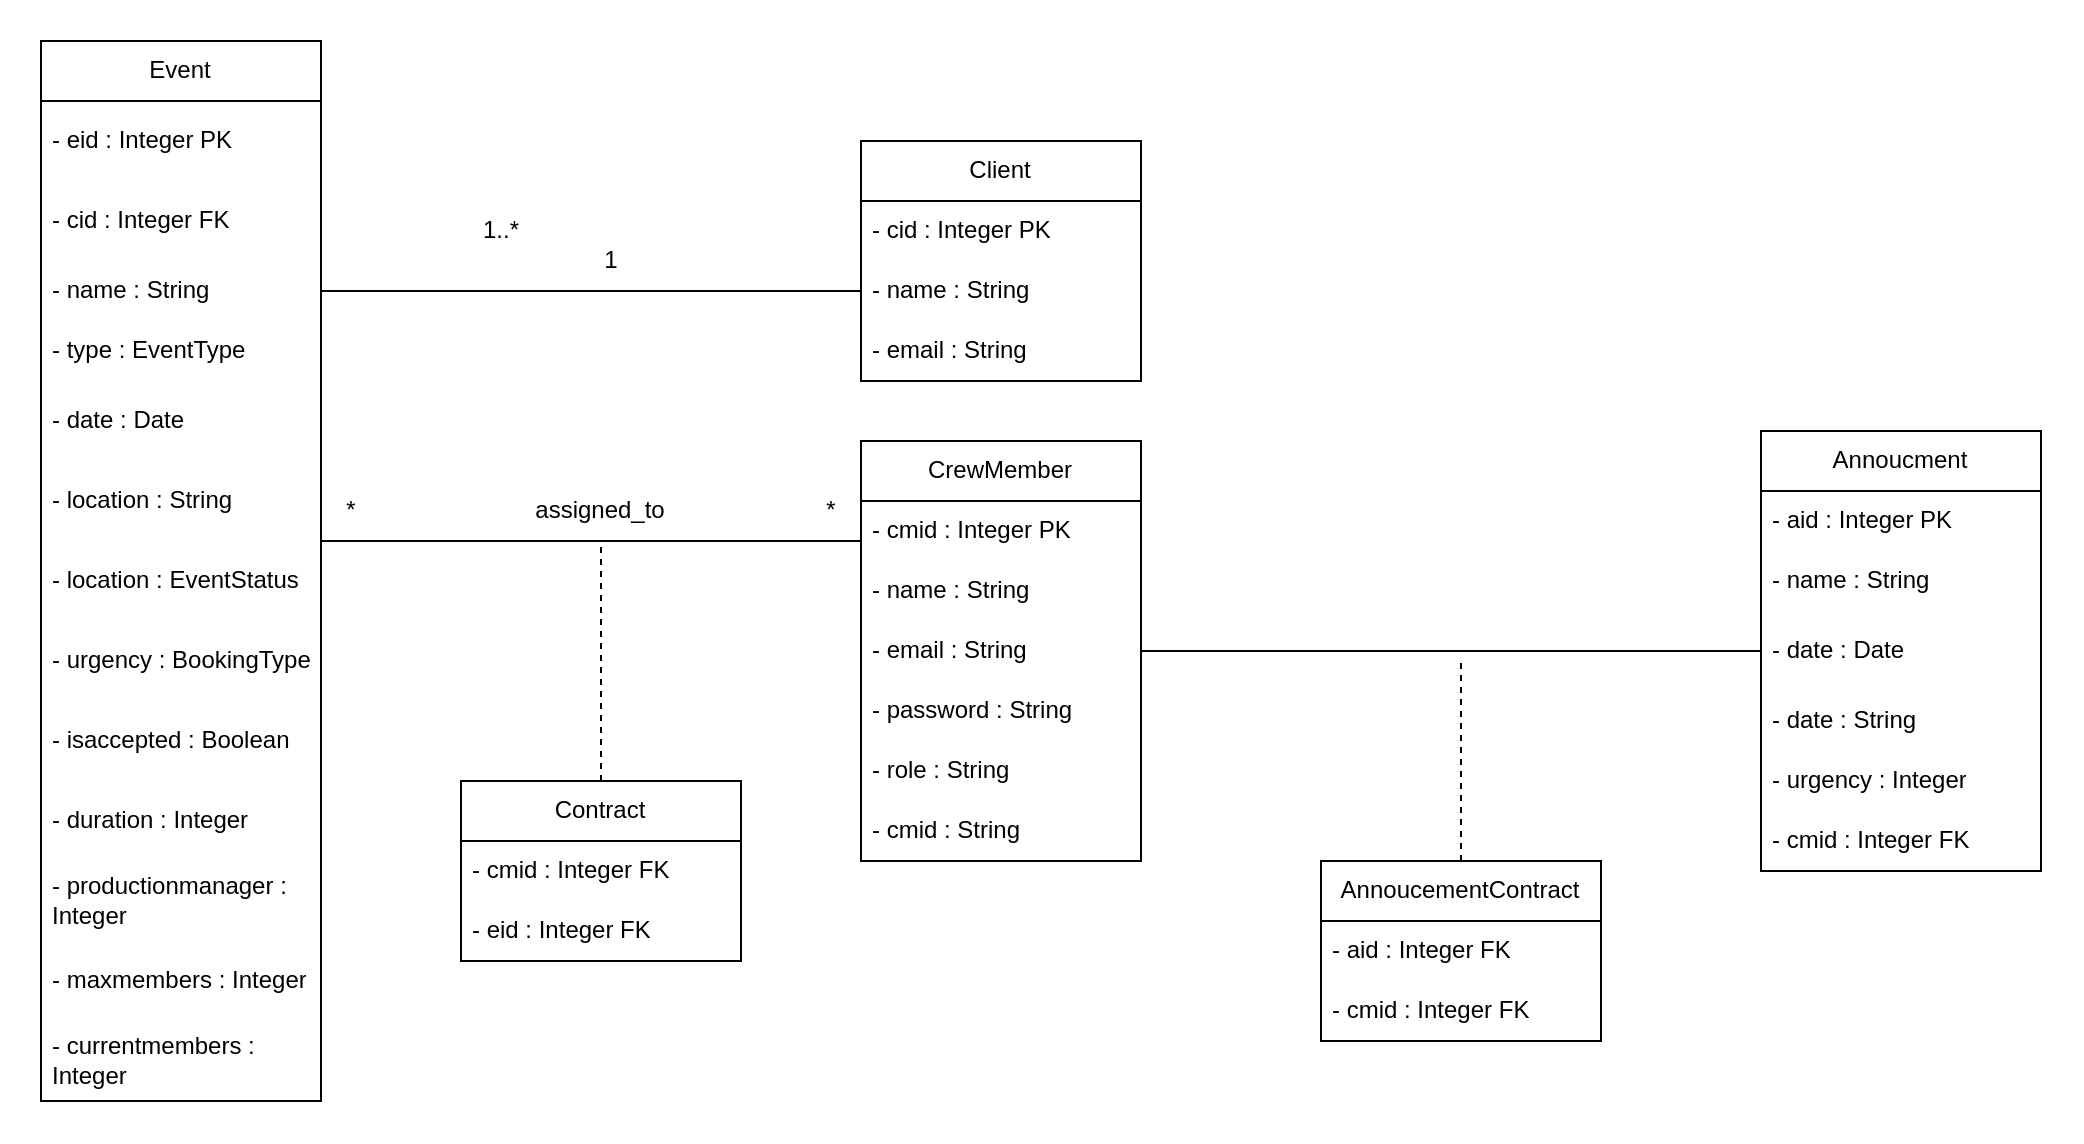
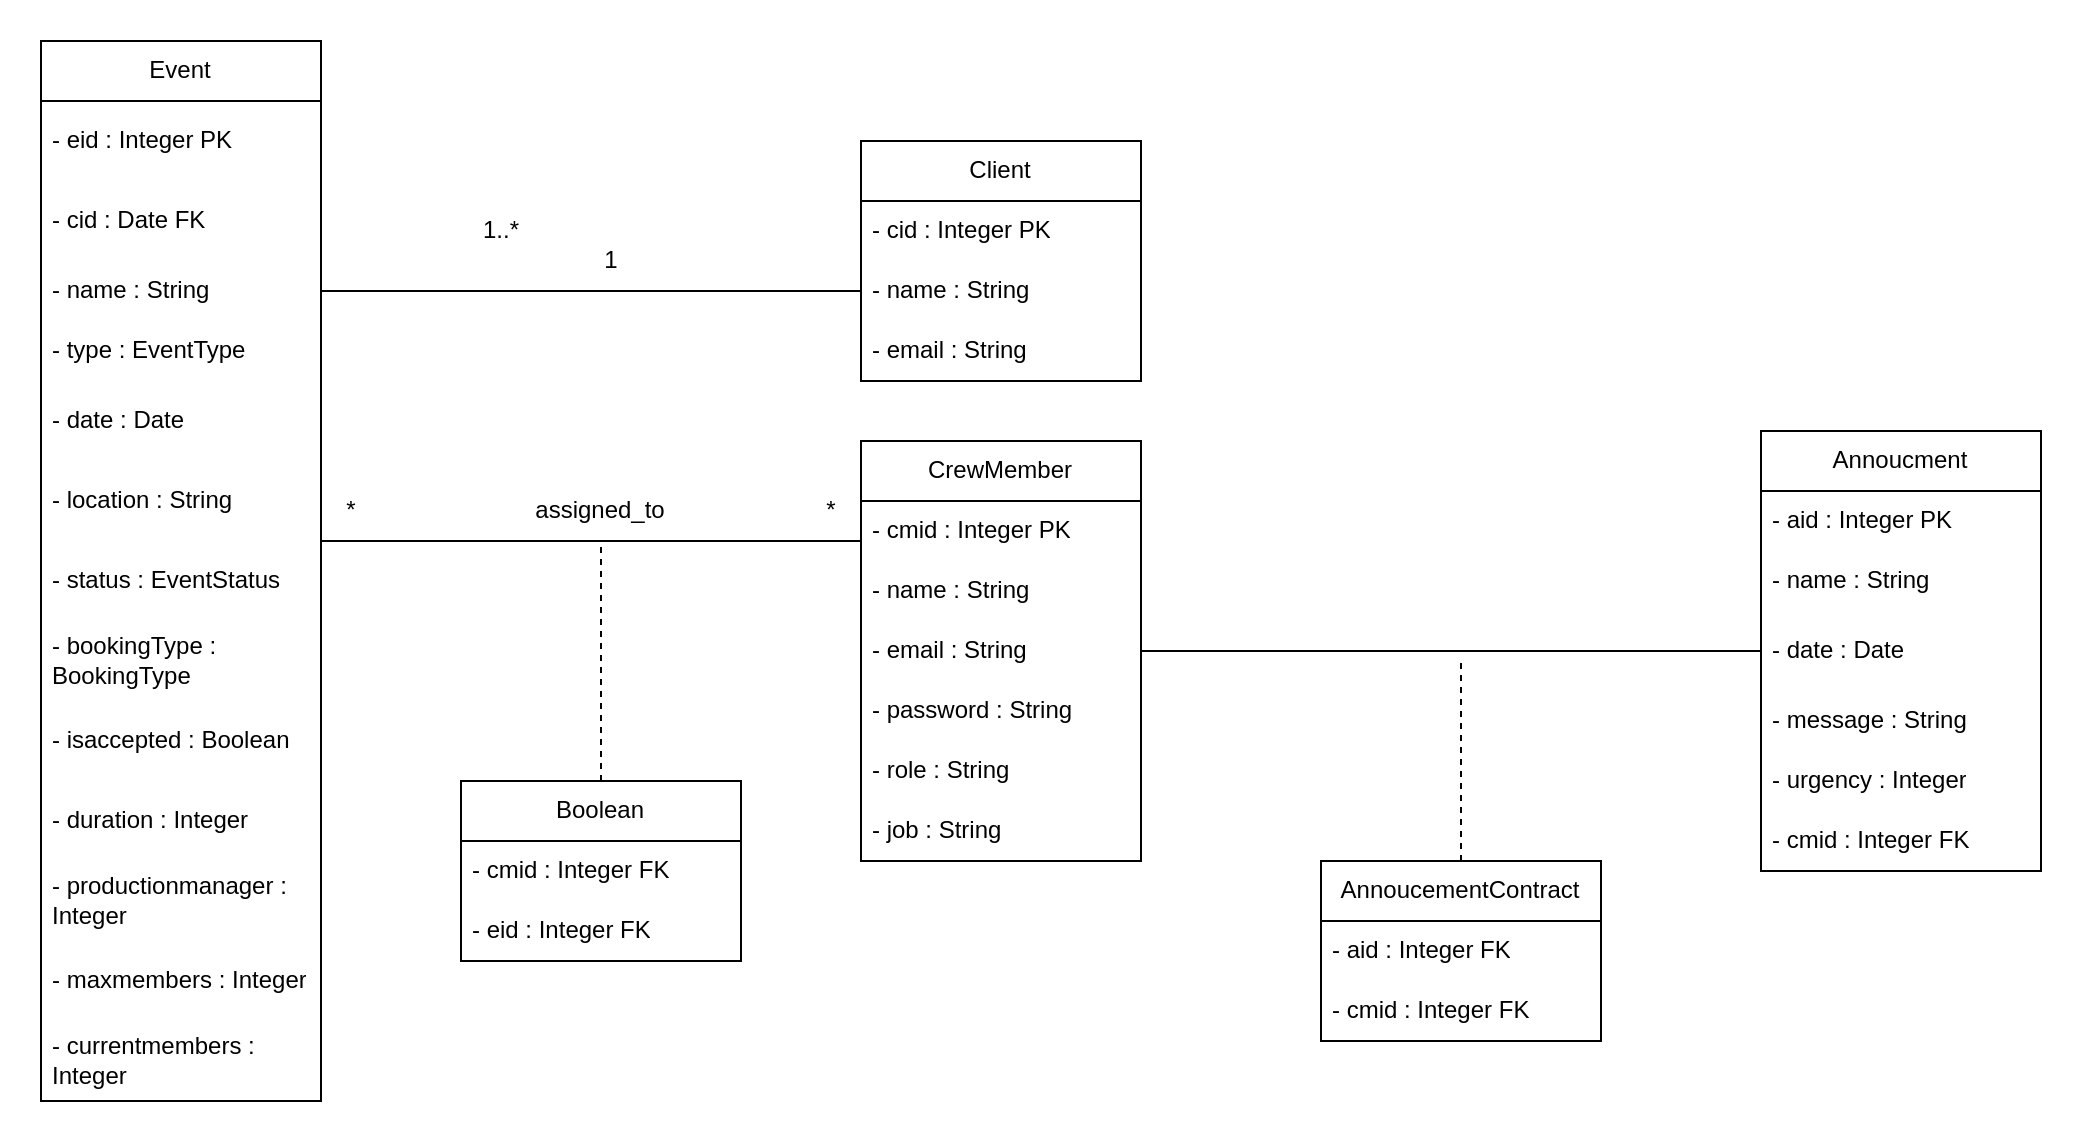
- <mxCell id="4" value="- cid : Integer FK" style="text;strokeColor=none;fillColor=none;align=left;verticalAlign=middle;spacingLeft=4;spacingRight=4;overflow=hidden;points=[[0,0.5],[1,0.5]];portConstraint=eastwest;rotatable=0;whiteSpace=wrap;html=1;" vertex="1" parent="2"><mxGeometry y="70" width="140" height="40" as="geometry" /></mxCell>
+ <mxCell id="4" value="- cid : Date FK" style="text;strokeColor=none;fillColor=none;align=left;verticalAlign=middle;spacingLeft=4;spacingRight=4;overflow=hidden;points=[[0,0.5],[1,0.5]];portConstraint=eastwest;rotatable=0;whiteSpace=wrap;html=1;" vertex="1" parent="2"><mxGeometry y="70" width="140" height="40" as="geometry" /></mxCell>
- <mxCell id="9" value="- location : EventStatus" style="text;strokeColor=none;fillColor=none;align=left;verticalAlign=middle;spacingLeft=4;spacingRight=4;overflow=hidden;points=[[0,0.5],[1,0.5]];portConstraint=eastwest;rotatable=0;whiteSpace=wrap;html=1;" vertex="1" parent="2"><mxGeometry y="250" width="140" height="40" as="geometry" /></mxCell>
+ <mxCell id="9" value="- status : EventStatus" style="text;strokeColor=none;fillColor=none;align=left;verticalAlign=middle;spacingLeft=4;spacingRight=4;overflow=hidden;points=[[0,0.5],[1,0.5]];portConstraint=eastwest;rotatable=0;whiteSpace=wrap;html=1;" vertex="1" parent="2"><mxGeometry y="250" width="140" height="40" as="geometry" /></mxCell>
- <mxCell id="10" value="- urgency : BookingType" style="text;strokeColor=none;fillColor=none;align=left;verticalAlign=middle;spacingLeft=4;spacingRight=4;overflow=hidden;points=[[0,0.5],[1,0.5]];portConstraint=eastwest;rotatable=0;whiteSpace=wrap;html=1;" vertex="1" parent="2"><mxGeometry y="290" width="140" height="40" as="geometry" /></mxCell>
+ <mxCell id="10" value="- bookingType : BookingType" style="text;strokeColor=none;fillColor=none;align=left;verticalAlign=middle;spacingLeft=4;spacingRight=4;overflow=hidden;points=[[0,0.5],[1,0.5]];portConstraint=eastwest;rotatable=0;whiteSpace=wrap;html=1;" vertex="1" parent="2"><mxGeometry y="290" width="140" height="40" as="geometry" /></mxCell>
- <mxCell id="42" value="- date : String" style="text;strokeColor=none;fillColor=none;align=left;verticalAlign=middle;spacingLeft=4;spacingRight=4;overflow=hidden;points=[[0,0.5],[1,0.5]];portConstraint=eastwest;rotatable=0;whiteSpace=wrap;html=1;" vertex="1" parent="38"><mxGeometry y="130" width="140" height="30" as="geometry" /></mxCell>
+ <mxCell id="42" value="- message : String" style="text;strokeColor=none;fillColor=none;align=left;verticalAlign=middle;spacingLeft=4;spacingRight=4;overflow=hidden;points=[[0,0.5],[1,0.5]];portConstraint=eastwest;rotatable=0;whiteSpace=wrap;html=1;" vertex="1" parent="38"><mxGeometry y="130" width="140" height="30" as="geometry" /></mxCell>
- <mxCell id="34" value="Contract" style="swimlane;fontStyle=0;childLayout=stackLayout;horizontal=1;startSize=30;horizontalStack=0;resizeParent=1;resizeParentMax=0;resizeLast=0;collapsible=1;marginBottom=0;whiteSpace=wrap;html=1;" vertex="1" parent="1"><mxGeometry x="230" y="390" width="140" height="90" as="geometry" /></mxCell>
+ <mxCell id="34" value="Boolean" style="swimlane;fontStyle=0;childLayout=stackLayout;horizontal=1;startSize=30;horizontalStack=0;resizeParent=1;resizeParentMax=0;resizeLast=0;collapsible=1;marginBottom=0;whiteSpace=wrap;html=1;" vertex="1" parent="1"><mxGeometry x="230" y="390" width="140" height="90" as="geometry" /></mxCell>
- <mxCell id="29" value="&lt;div&gt;- cmid : String&lt;/div&gt;" style="text;strokeColor=none;fillColor=none;align=left;verticalAlign=middle;spacingLeft=4;spacingRight=4;overflow=hidden;points=[[0,0.5],[1,0.5]];portConstraint=eastwest;rotatable=0;whiteSpace=wrap;html=1;" vertex="1" parent="23"><mxGeometry y="180" width="140" height="30" as="geometry" /></mxCell>
+ <mxCell id="29" value="&lt;div&gt;- job : String&lt;/div&gt;" style="text;strokeColor=none;fillColor=none;align=left;verticalAlign=middle;spacingLeft=4;spacingRight=4;overflow=hidden;points=[[0,0.5],[1,0.5]];portConstraint=eastwest;rotatable=0;whiteSpace=wrap;html=1;" vertex="1" parent="23"><mxGeometry y="180" width="140" height="30" as="geometry" /></mxCell>
